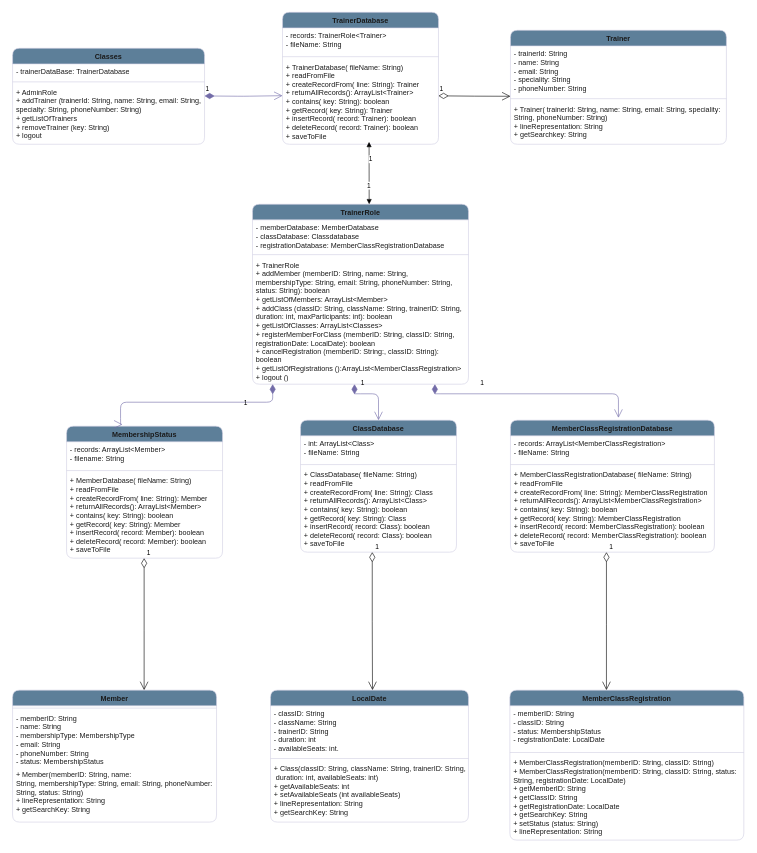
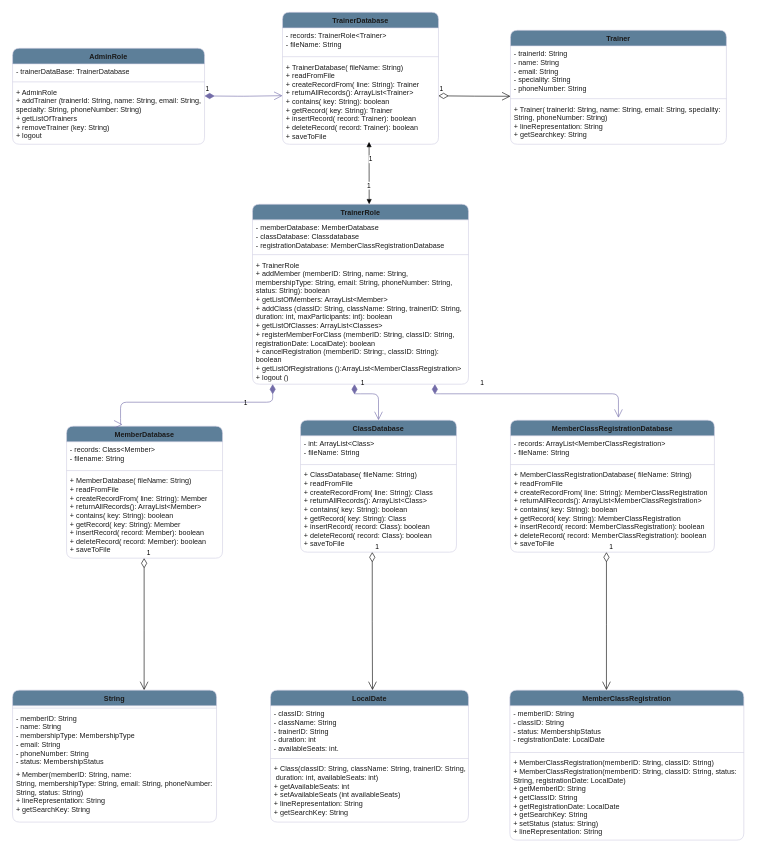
- <mxCell id="10" value="Classes" style="swimlane;fontStyle=1;align=center;verticalAlign=top;childLayout=stackLayout;horizontal=1;startSize=26;horizontalStack=0;resizeParent=1;resizeParentMax=0;resizeLast=0;collapsible=1;marginBottom=0;whiteSpace=wrap;html=1;labelBackgroundColor=none;fillColor=#5D7F99;strokeColor=#D0CEE2;fontColor=#1A1A1A;rounded=1;" parent="1" vertex="1"><mxGeometry x="20" y="80" width="320" height="160" as="geometry" /></mxCell>
+ <mxCell id="10" value="AdminRole" style="swimlane;fontStyle=1;align=center;verticalAlign=top;childLayout=stackLayout;horizontal=1;startSize=26;horizontalStack=0;resizeParent=1;resizeParentMax=0;resizeLast=0;collapsible=1;marginBottom=0;whiteSpace=wrap;html=1;labelBackgroundColor=none;fillColor=#5D7F99;strokeColor=#D0CEE2;fontColor=#1A1A1A;rounded=1;" parent="1" vertex="1"><mxGeometry x="20" y="80" width="320" height="160" as="geometry" /></mxCell>
- <mxCell id="27" value="MembershipStatus" style="swimlane;fontStyle=1;align=center;verticalAlign=top;childLayout=stackLayout;horizontal=1;startSize=26;horizontalStack=0;resizeParent=1;resizeParentMax=0;resizeLast=0;collapsible=1;marginBottom=0;whiteSpace=wrap;html=1;labelBackgroundColor=none;fillColor=#5D7F99;strokeColor=#D0CEE2;fontColor=#1A1A1A;rounded=1;" vertex="1" parent="1"><mxGeometry x="110" y="710" width="260" height="220" as="geometry" /></mxCell>
+ <mxCell id="27" value="MemberDatabase" style="swimlane;fontStyle=1;align=center;verticalAlign=top;childLayout=stackLayout;horizontal=1;startSize=26;horizontalStack=0;resizeParent=1;resizeParentMax=0;resizeLast=0;collapsible=1;marginBottom=0;whiteSpace=wrap;html=1;labelBackgroundColor=none;fillColor=#5D7F99;strokeColor=#D0CEE2;fontColor=#1A1A1A;rounded=1;" vertex="1" parent="1"><mxGeometry x="110" y="710" width="260" height="220" as="geometry" /></mxCell>
- <mxCell id="28" value="- records: ArrayList&amp;lt;Member&amp;gt;&lt;div&gt;- filename: String&lt;/div&gt;" style="text;strokeColor=none;fillColor=none;align=left;verticalAlign=top;spacingLeft=4;spacingRight=4;overflow=hidden;rotatable=0;points=[[0,0.5],[1,0.5]];portConstraint=eastwest;whiteSpace=wrap;html=1;labelBackgroundColor=none;fontColor=#1A1A1A;rounded=1;" vertex="1" parent="27"><mxGeometry y="26" width="260" height="44" as="geometry" /></mxCell>
+ <mxCell id="28" value="- records: Class&amp;lt;Member&amp;gt;&lt;div&gt;- filename: String&lt;/div&gt;" style="text;strokeColor=none;fillColor=none;align=left;verticalAlign=top;spacingLeft=4;spacingRight=4;overflow=hidden;rotatable=0;points=[[0,0.5],[1,0.5]];portConstraint=eastwest;whiteSpace=wrap;html=1;labelBackgroundColor=none;fontColor=#1A1A1A;rounded=1;" vertex="1" parent="27"><mxGeometry y="26" width="260" height="44" as="geometry" /></mxCell>
- <mxCell id="23" value="Member" style="swimlane;fontStyle=1;align=center;verticalAlign=top;childLayout=stackLayout;horizontal=1;startSize=26;horizontalStack=0;resizeParent=1;resizeParentMax=0;resizeLast=0;collapsible=1;marginBottom=0;whiteSpace=wrap;html=1;labelBackgroundColor=none;fillColor=#5D7F99;strokeColor=#D0CEE2;fontColor=#1A1A1A;rounded=1;" vertex="1" parent="1"><mxGeometry x="20" y="1150" width="340" height="220" as="geometry" /></mxCell>
+ <mxCell id="23" value="String" style="swimlane;fontStyle=1;align=center;verticalAlign=top;childLayout=stackLayout;horizontal=1;startSize=26;horizontalStack=0;resizeParent=1;resizeParentMax=0;resizeLast=0;collapsible=1;marginBottom=0;whiteSpace=wrap;html=1;labelBackgroundColor=none;fillColor=#5D7F99;strokeColor=#D0CEE2;fontColor=#1A1A1A;rounded=1;" vertex="1" parent="1"><mxGeometry x="20" y="1150" width="340" height="220" as="geometry" /></mxCell>
